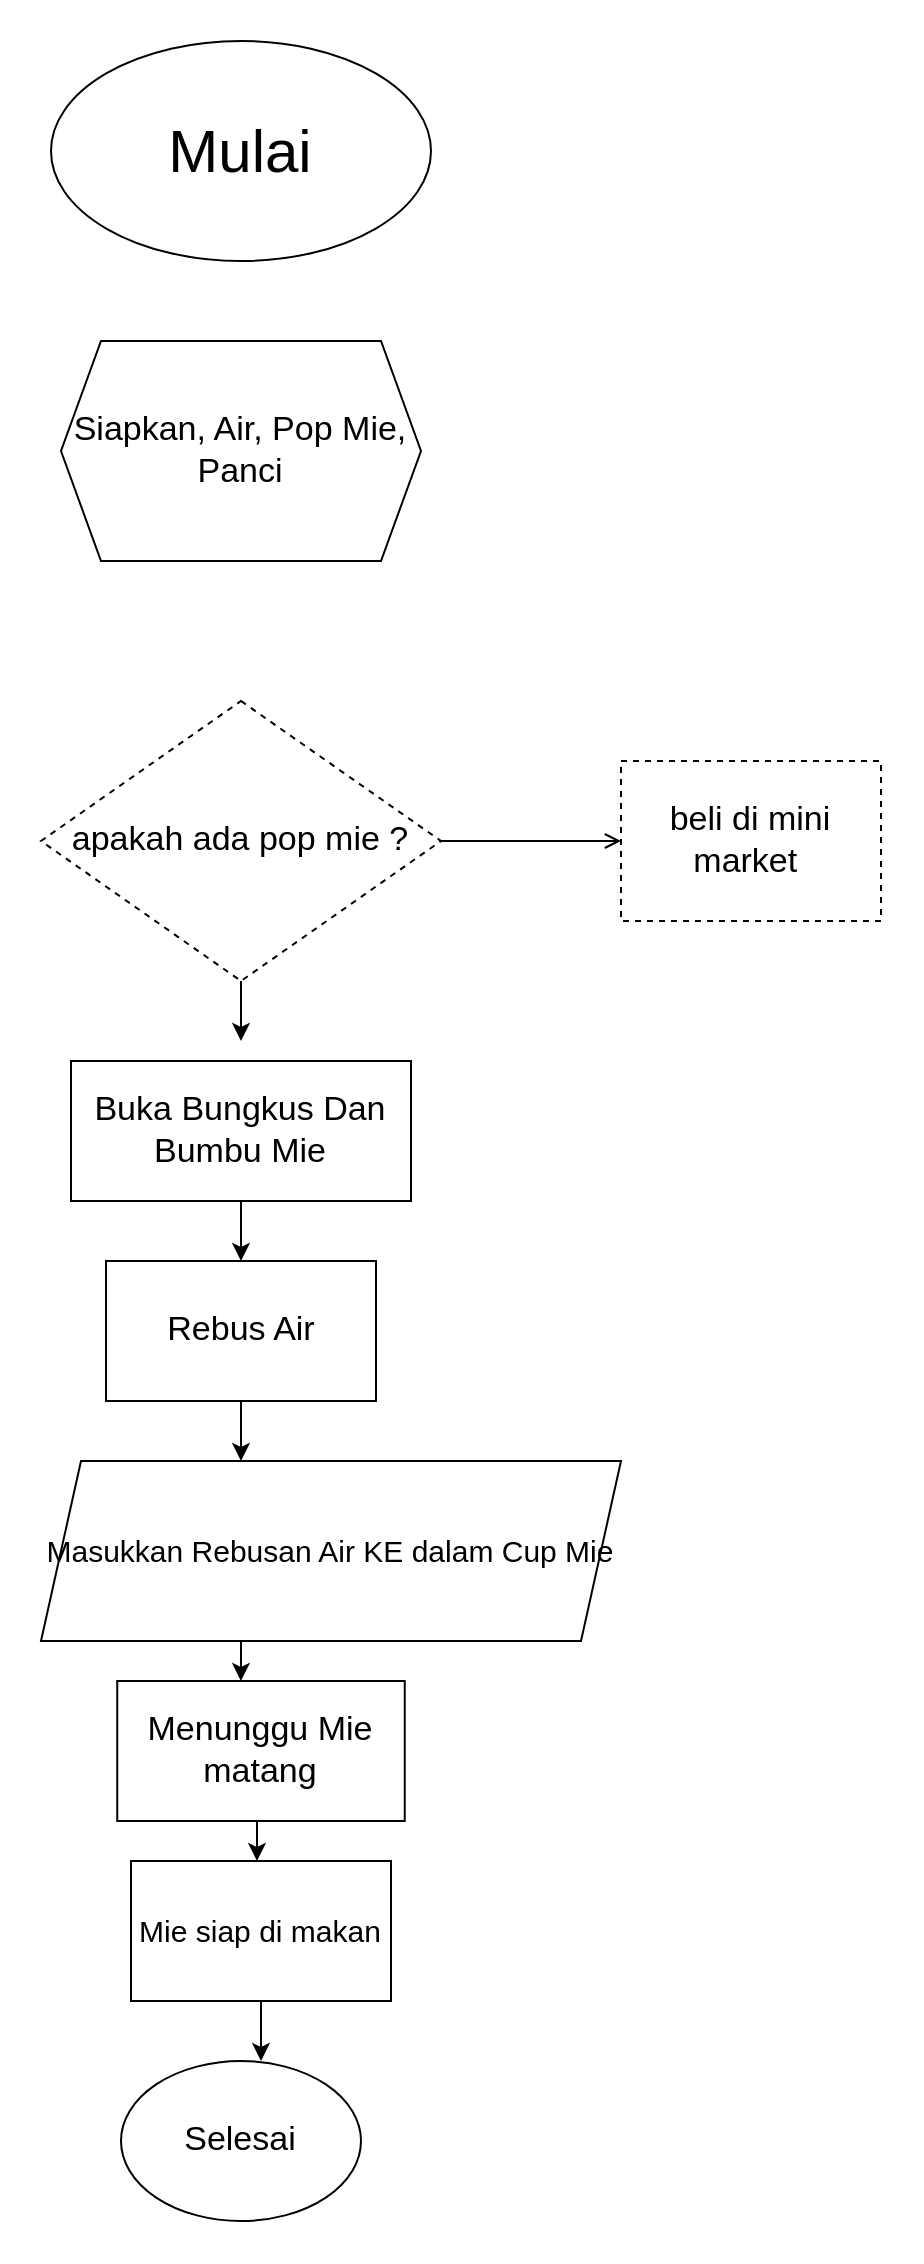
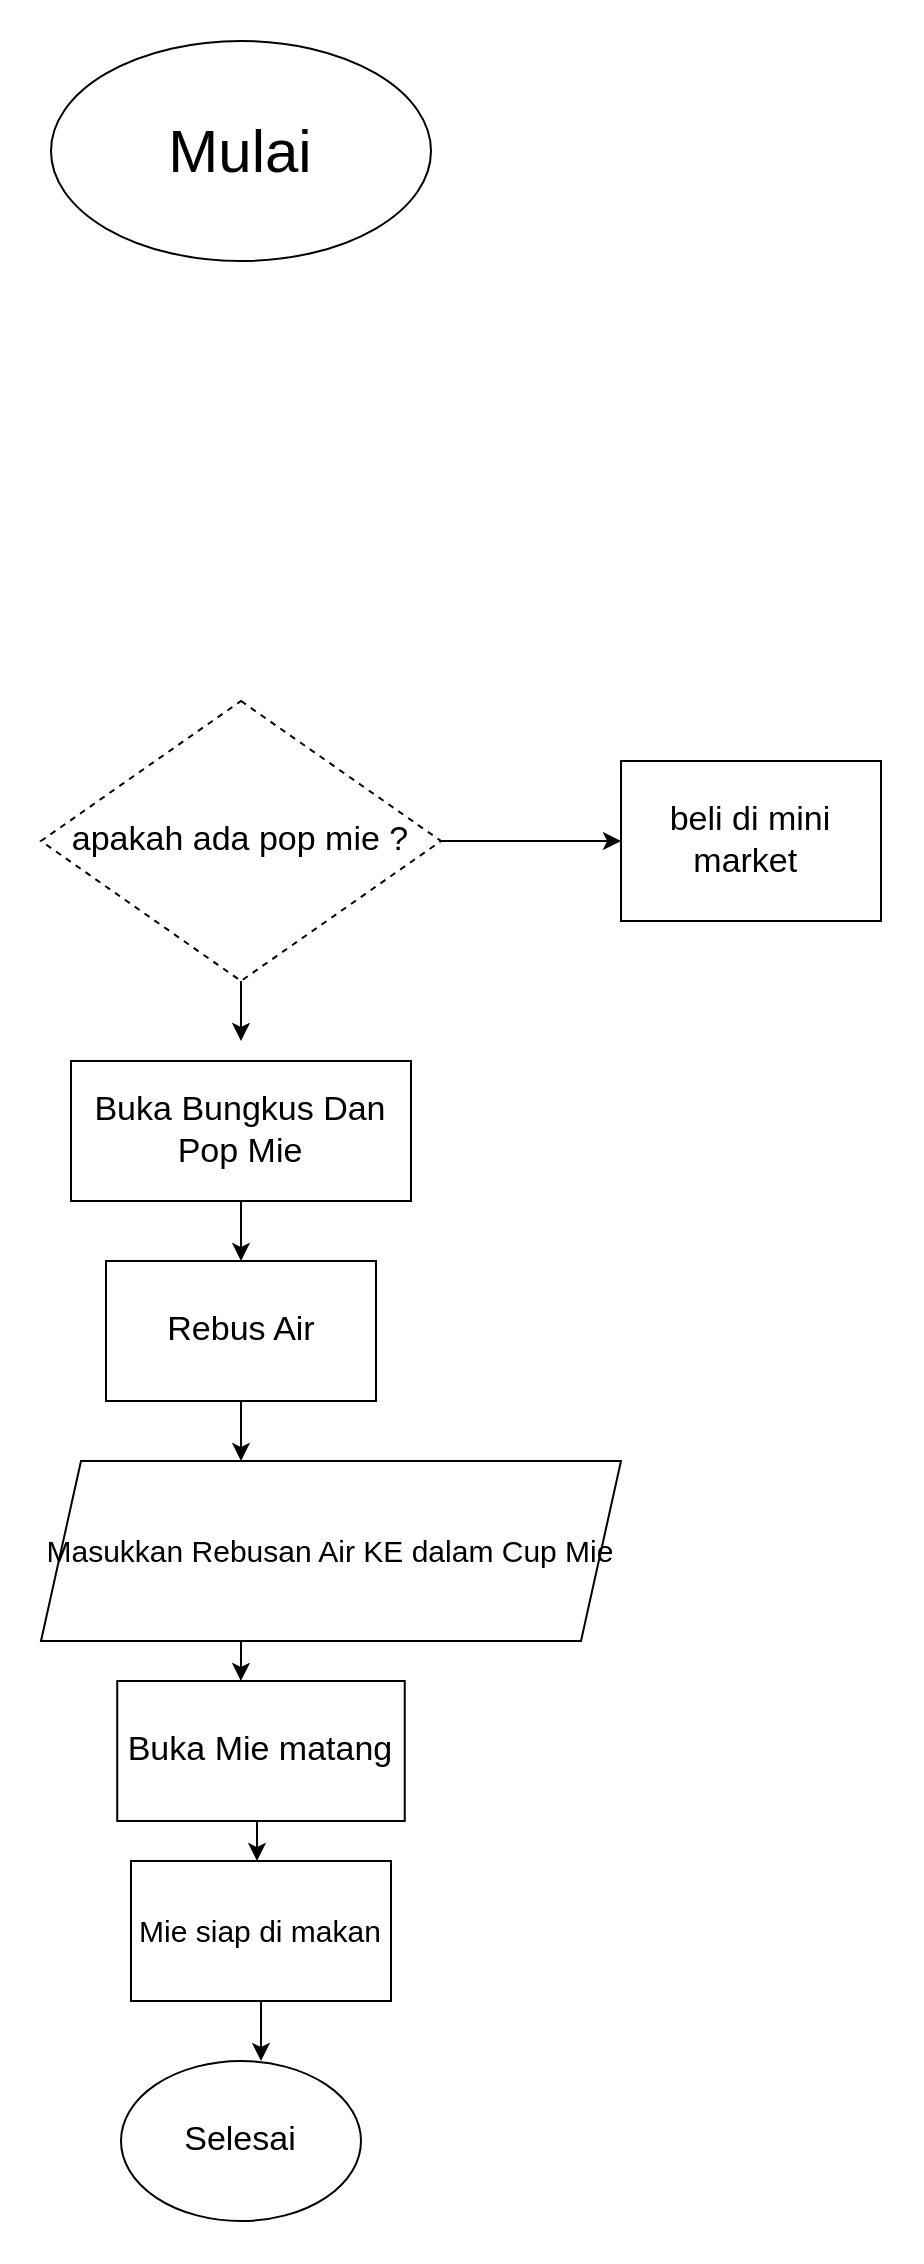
- <mxCell id="5" value="&lt;font style=&quot;font-size: 17px;&quot;&gt;Siapkan, Air, Pop Mie, Panci&lt;/font&gt;" style="shape=hexagon;perimeter=hexagonPerimeter2;whiteSpace=wrap;html=1;fixedSize=1;" parent="1" vertex="1"><mxGeometry x="30" y="170" width="180" height="110" as="geometry" /></mxCell>
- <mxCell id="4" style="edgeStyle=orthogonalEdgeStyle;rounded=0;orthogonalLoop=1;jettySize=auto;html=1;entryX=0;entryY=0.5;entryDx=0;entryDy=0;endArrow=open;" parent="1" source="8" target="6" edge="1"><mxGeometry relative="1" as="geometry" /></mxCell>
+ <mxCell id="4" style="edgeStyle=orthogonalEdgeStyle;rounded=0;orthogonalLoop=1;jettySize=auto;html=1;entryX=0;entryY=0.5;entryDx=0;entryDy=0;" parent="1" source="8" target="6" edge="1"><mxGeometry relative="1" as="geometry" /></mxCell>
- <mxCell id="6" value="&lt;font style=&quot;font-size: 17px;&quot;&gt;beli di mini market&amp;nbsp;&lt;/font&gt;" style="rounded=0;whiteSpace=wrap;html=1;dashed=1;" parent="1" vertex="1"><mxGeometry x="310" y="380" width="130" height="80" as="geometry" /></mxCell>
+ <mxCell id="6" value="&lt;font style=&quot;font-size: 17px;&quot;&gt;beli di mini market&amp;nbsp;&lt;/font&gt;" style="rounded=0;whiteSpace=wrap;html=1;" parent="1" vertex="1"><mxGeometry x="310" y="380" width="130" height="80" as="geometry" /></mxCell>
- <mxCell id="10" value="&lt;font style=&quot;font-size: 17px;&quot;&gt;Buka Bungkus Dan Bumbu Mie&lt;/font&gt;" style="rounded=0;whiteSpace=wrap;html=1;" vertex="1" parent="1"><mxGeometry x="35" y="530" width="170" height="70" as="geometry" /></mxCell>
+ <mxCell id="10" value="&lt;font style=&quot;font-size: 17px;&quot;&gt;Buka Bungkus Dan Pop Mie&lt;/font&gt;" style="rounded=0;whiteSpace=wrap;html=1;" vertex="1" parent="1"><mxGeometry x="35" y="530" width="170" height="70" as="geometry" /></mxCell>
- <mxCell id="16" value="&lt;span style=&quot;font-size: 17px;&quot;&gt;Menunggu Mie matang&lt;/span&gt;" style="rounded=0;whiteSpace=wrap;html=1;" vertex="1" parent="1"><mxGeometry x="58.12" y="840" width="143.75" height="70" as="geometry" /></mxCell>
+ <mxCell id="16" value="&lt;span style=&quot;font-size: 17px;&quot;&gt;Buka Mie matang&lt;/span&gt;" style="rounded=0;whiteSpace=wrap;html=1;" vertex="1" parent="1"><mxGeometry x="58.12" y="840" width="143.75" height="70" as="geometry" /></mxCell>
